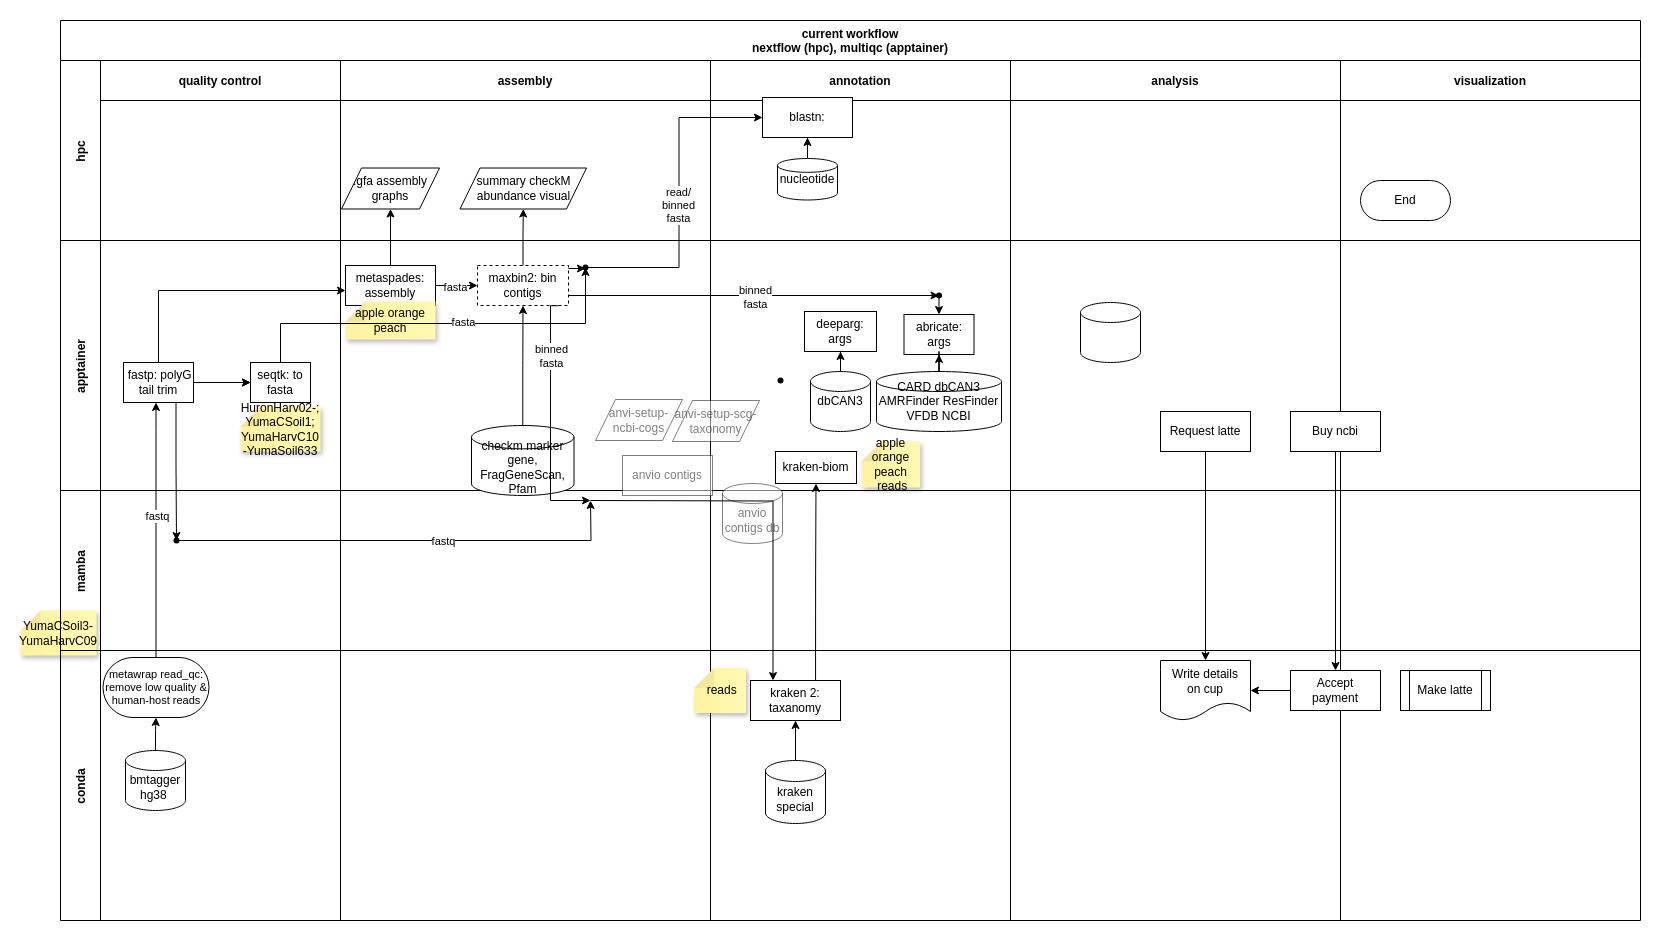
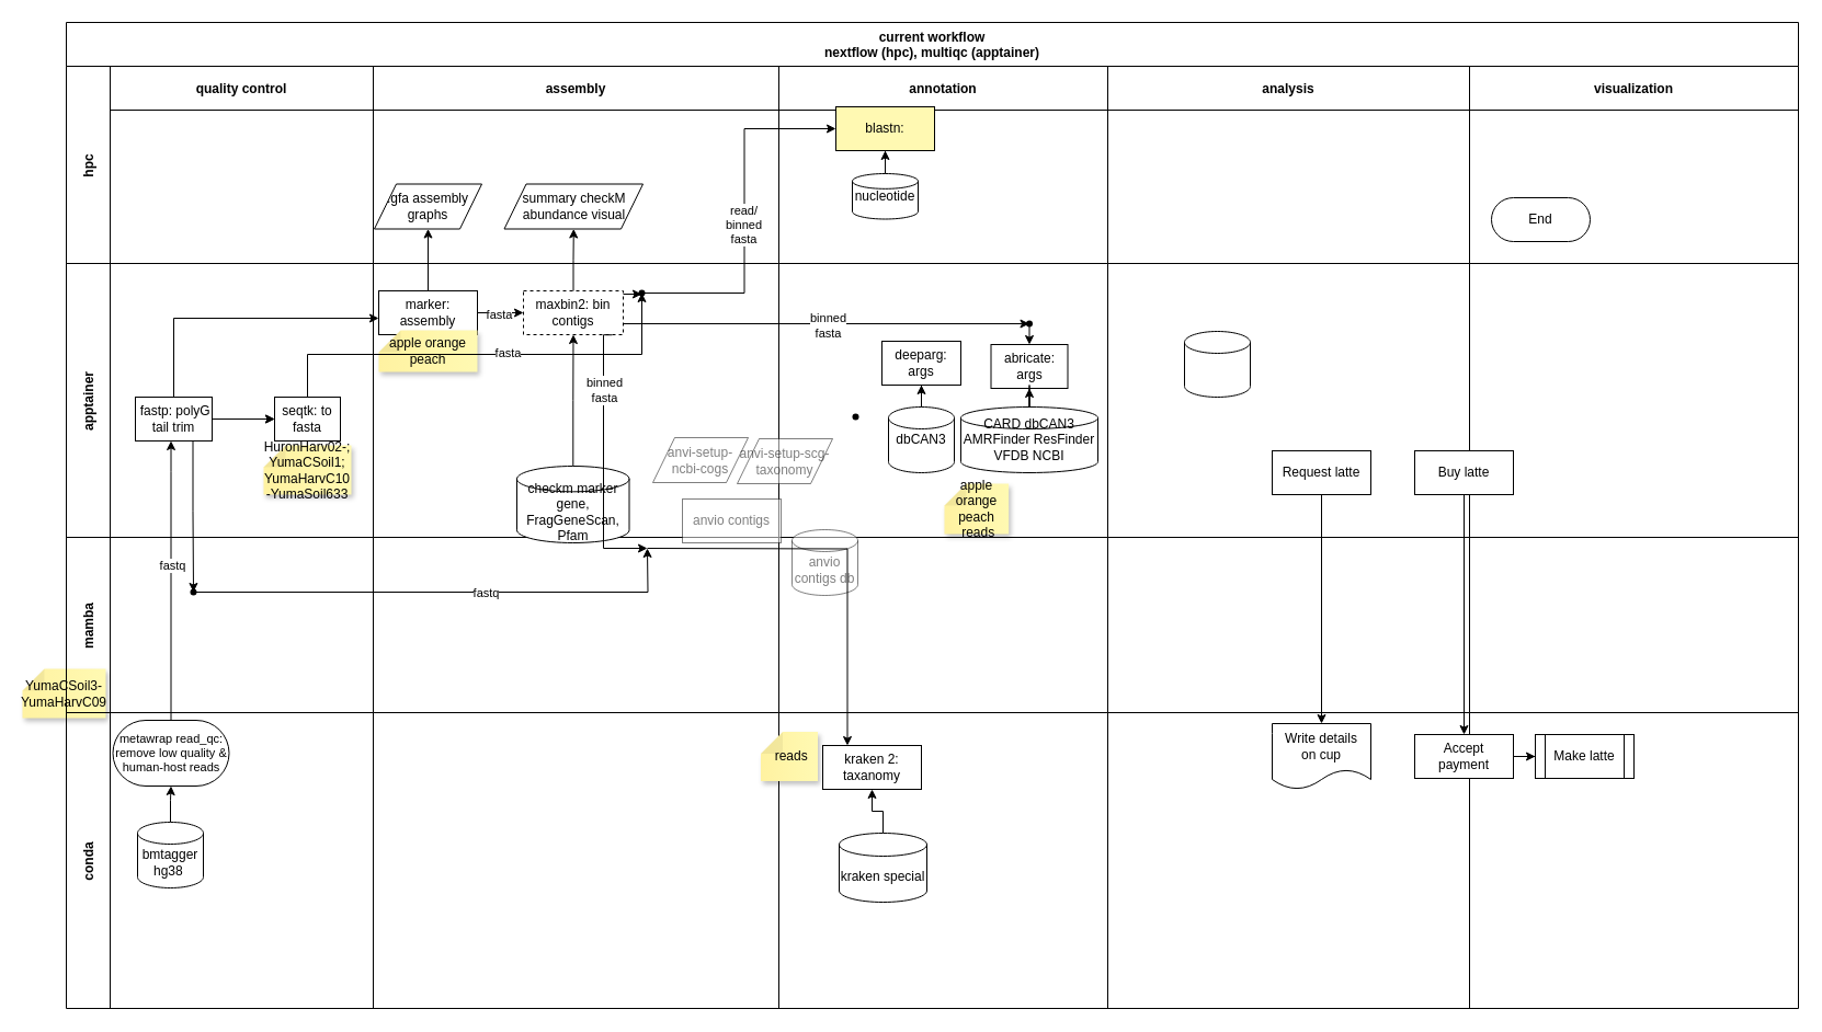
- <mxCell id="29" value="blastn:" style="rounded=0;whiteSpace=wrap;html=1;" parent="21" vertex="1"><mxGeometry x="422" y="-143" width="90" height="40" as="geometry" /></mxCell>
+ <mxCell id="29" value="blastn:" style="rounded=0;whiteSpace=wrap;html=1;fillColor=#fff9b2;" parent="21" vertex="1"><mxGeometry x="422" y="-143" width="90" height="40" as="geometry" /></mxCell>
- <mxCell id="24" value="metaspades: assembly" style="rounded=0;whiteSpace=wrap;html=1;" parent="21" vertex="1"><mxGeometry x="5" y="25" width="90" height="40" as="geometry" /></mxCell>
+ <mxCell id="24" value="marker: assembly" style="rounded=0;whiteSpace=wrap;html=1;" parent="21" vertex="1"><mxGeometry x="5" y="25" width="90" height="40" as="geometry" /></mxCell>
- <mxCell id="73" value="Buy ncbi" style="rounded=0;whiteSpace=wrap;html=1;" parent="71" vertex="1"><mxGeometry x="580" y="-239" width="90" height="40" as="geometry" /></mxCell>
+ <mxCell id="73" value="Buy latte" style="rounded=0;whiteSpace=wrap;html=1;" parent="71" vertex="1"><mxGeometry x="580" y="-239" width="90" height="40" as="geometry" /></mxCell>
- <mxCell id="40" value="kraken-biom" style="rounded=0;whiteSpace=wrap;html=1;" parent="38" vertex="1"><mxGeometry x="65" y="211" width="81" height="32" as="geometry" /></mxCell>
- <mxCell id="93" style="edgeStyle=orthogonalEdgeStyle;rounded=0;orthogonalLoop=1;jettySize=auto;html=1;entryX=0.5;entryY=1;entryDx=0;entryDy=0;exitX=0.723;exitY=0.014;exitDx=0;exitDy=0;exitPerimeter=0;" parent="3" source="80" target="40" edge="1"><mxGeometry relative="1" as="geometry" /></mxCell>
- <mxCell id="79" value="" style="edgeStyle=orthogonalEdgeStyle;rounded=0;orthogonalLoop=1;jettySize=auto;html=1;" parent="71" source="75" target="74" edge="1"><mxGeometry relative="1" as="geometry" /></mxCell>
+ <mxCell id="79" value="" style="edgeStyle=orthogonalEdgeStyle;rounded=0;orthogonalLoop=1;jettySize=auto;html=1;" parent="71" source="75" target="76" edge="1"><mxGeometry relative="1" as="geometry" /></mxCell>
- <mxCell id="82" value="&lt;div&gt;&lt;br&gt;&lt;/div&gt;kraken special&lt;div&gt;&lt;/div&gt;" style="strokeWidth=1;html=1;shape=mxgraph.flowchart.database;whiteSpace=wrap;" parent="71" vertex="1"><mxGeometry x="55" y="110" width="60" height="63" as="geometry" /></mxCell>
+ <mxCell id="82" value="&lt;div&gt;&lt;br&gt;&lt;/div&gt;kraken special&lt;div&gt;&lt;/div&gt;" style="strokeWidth=1;html=1;shape=mxgraph.flowchart.database;whiteSpace=wrap;" parent="71" vertex="1"><mxGeometry x="55" y="110" width="80" height="63" as="geometry" /></mxCell>
